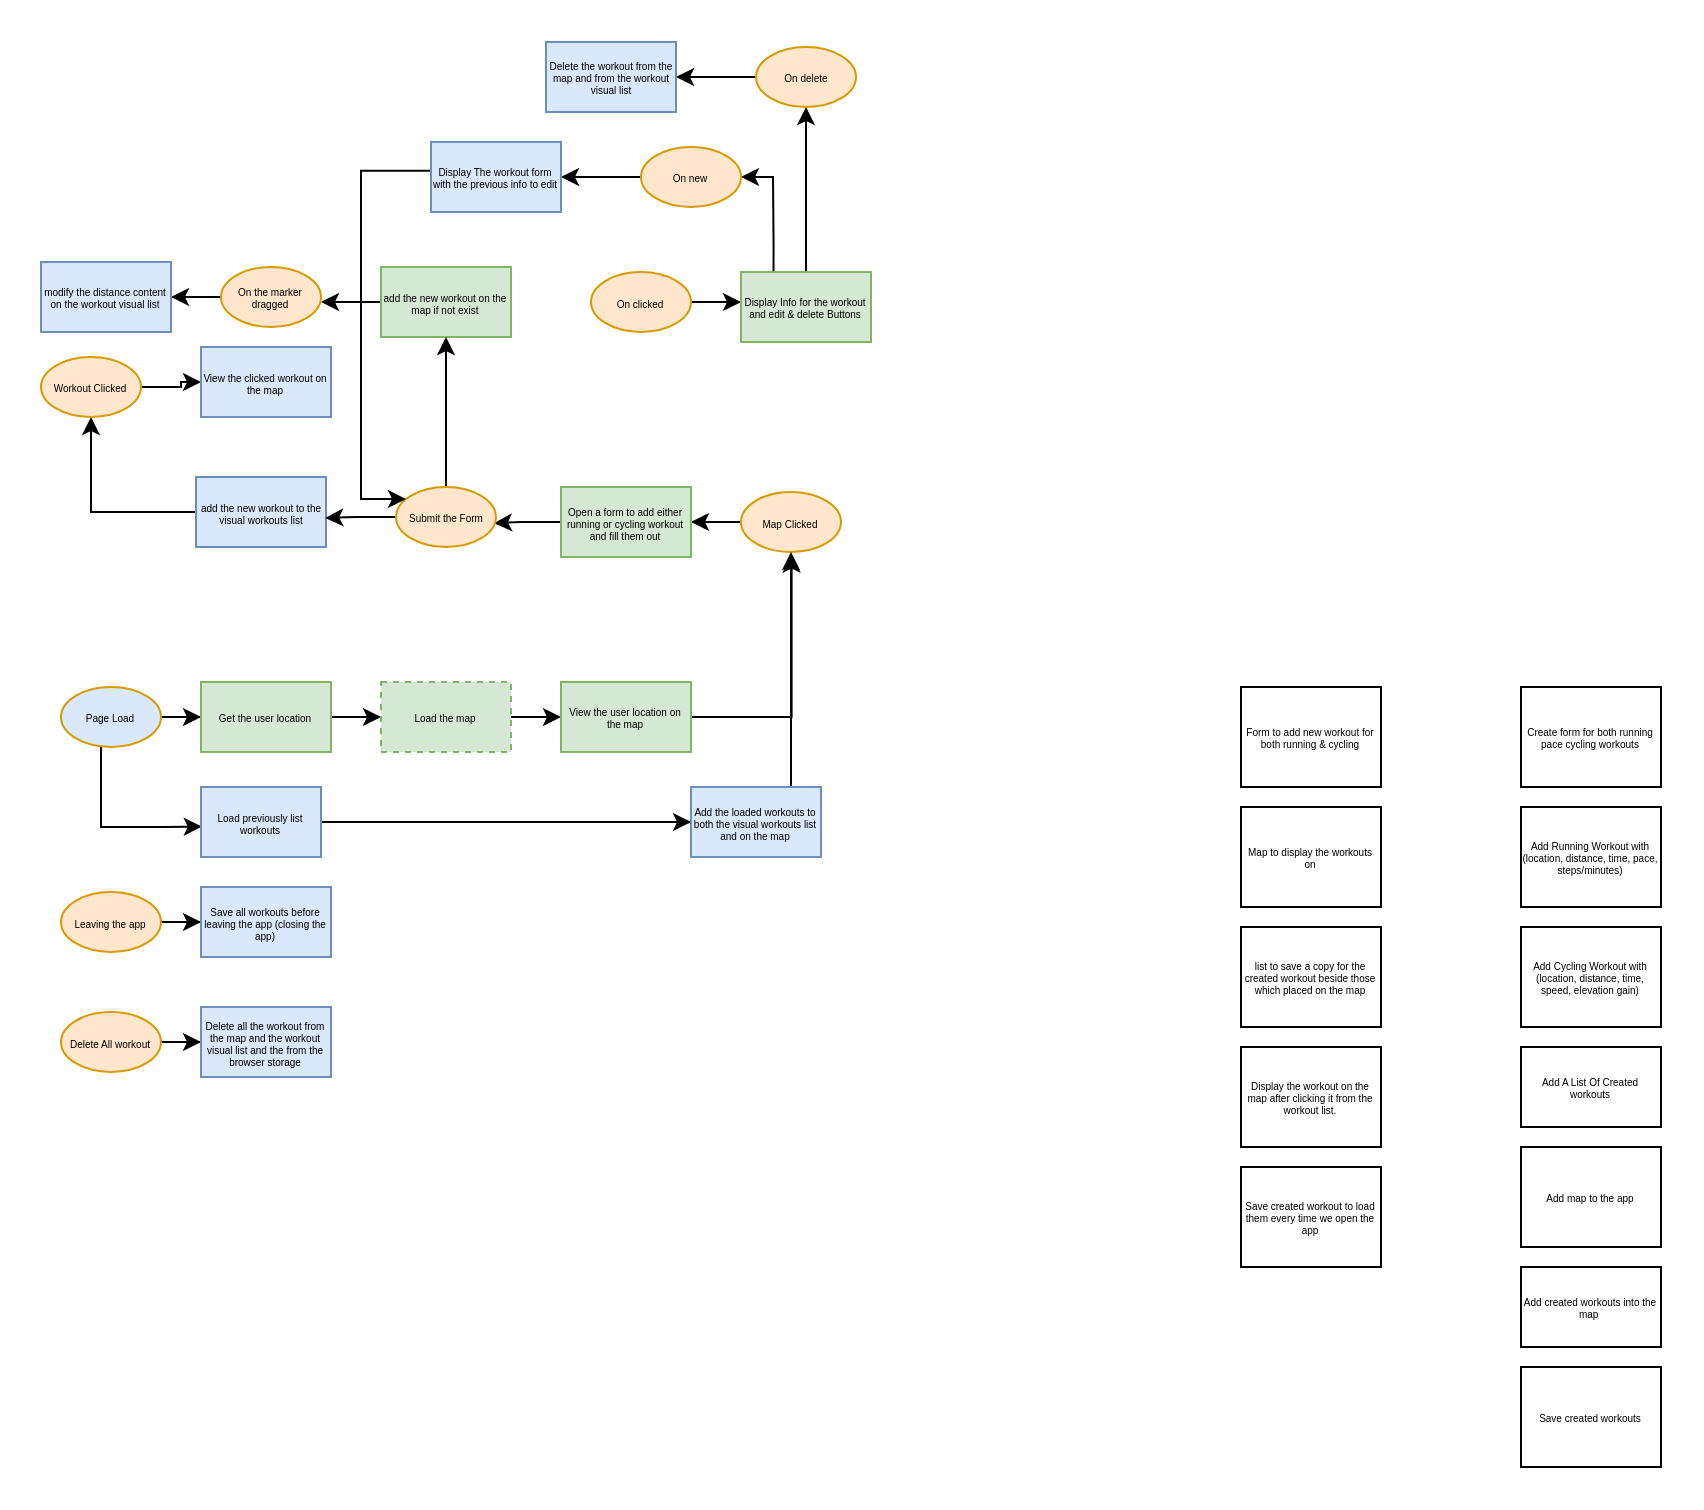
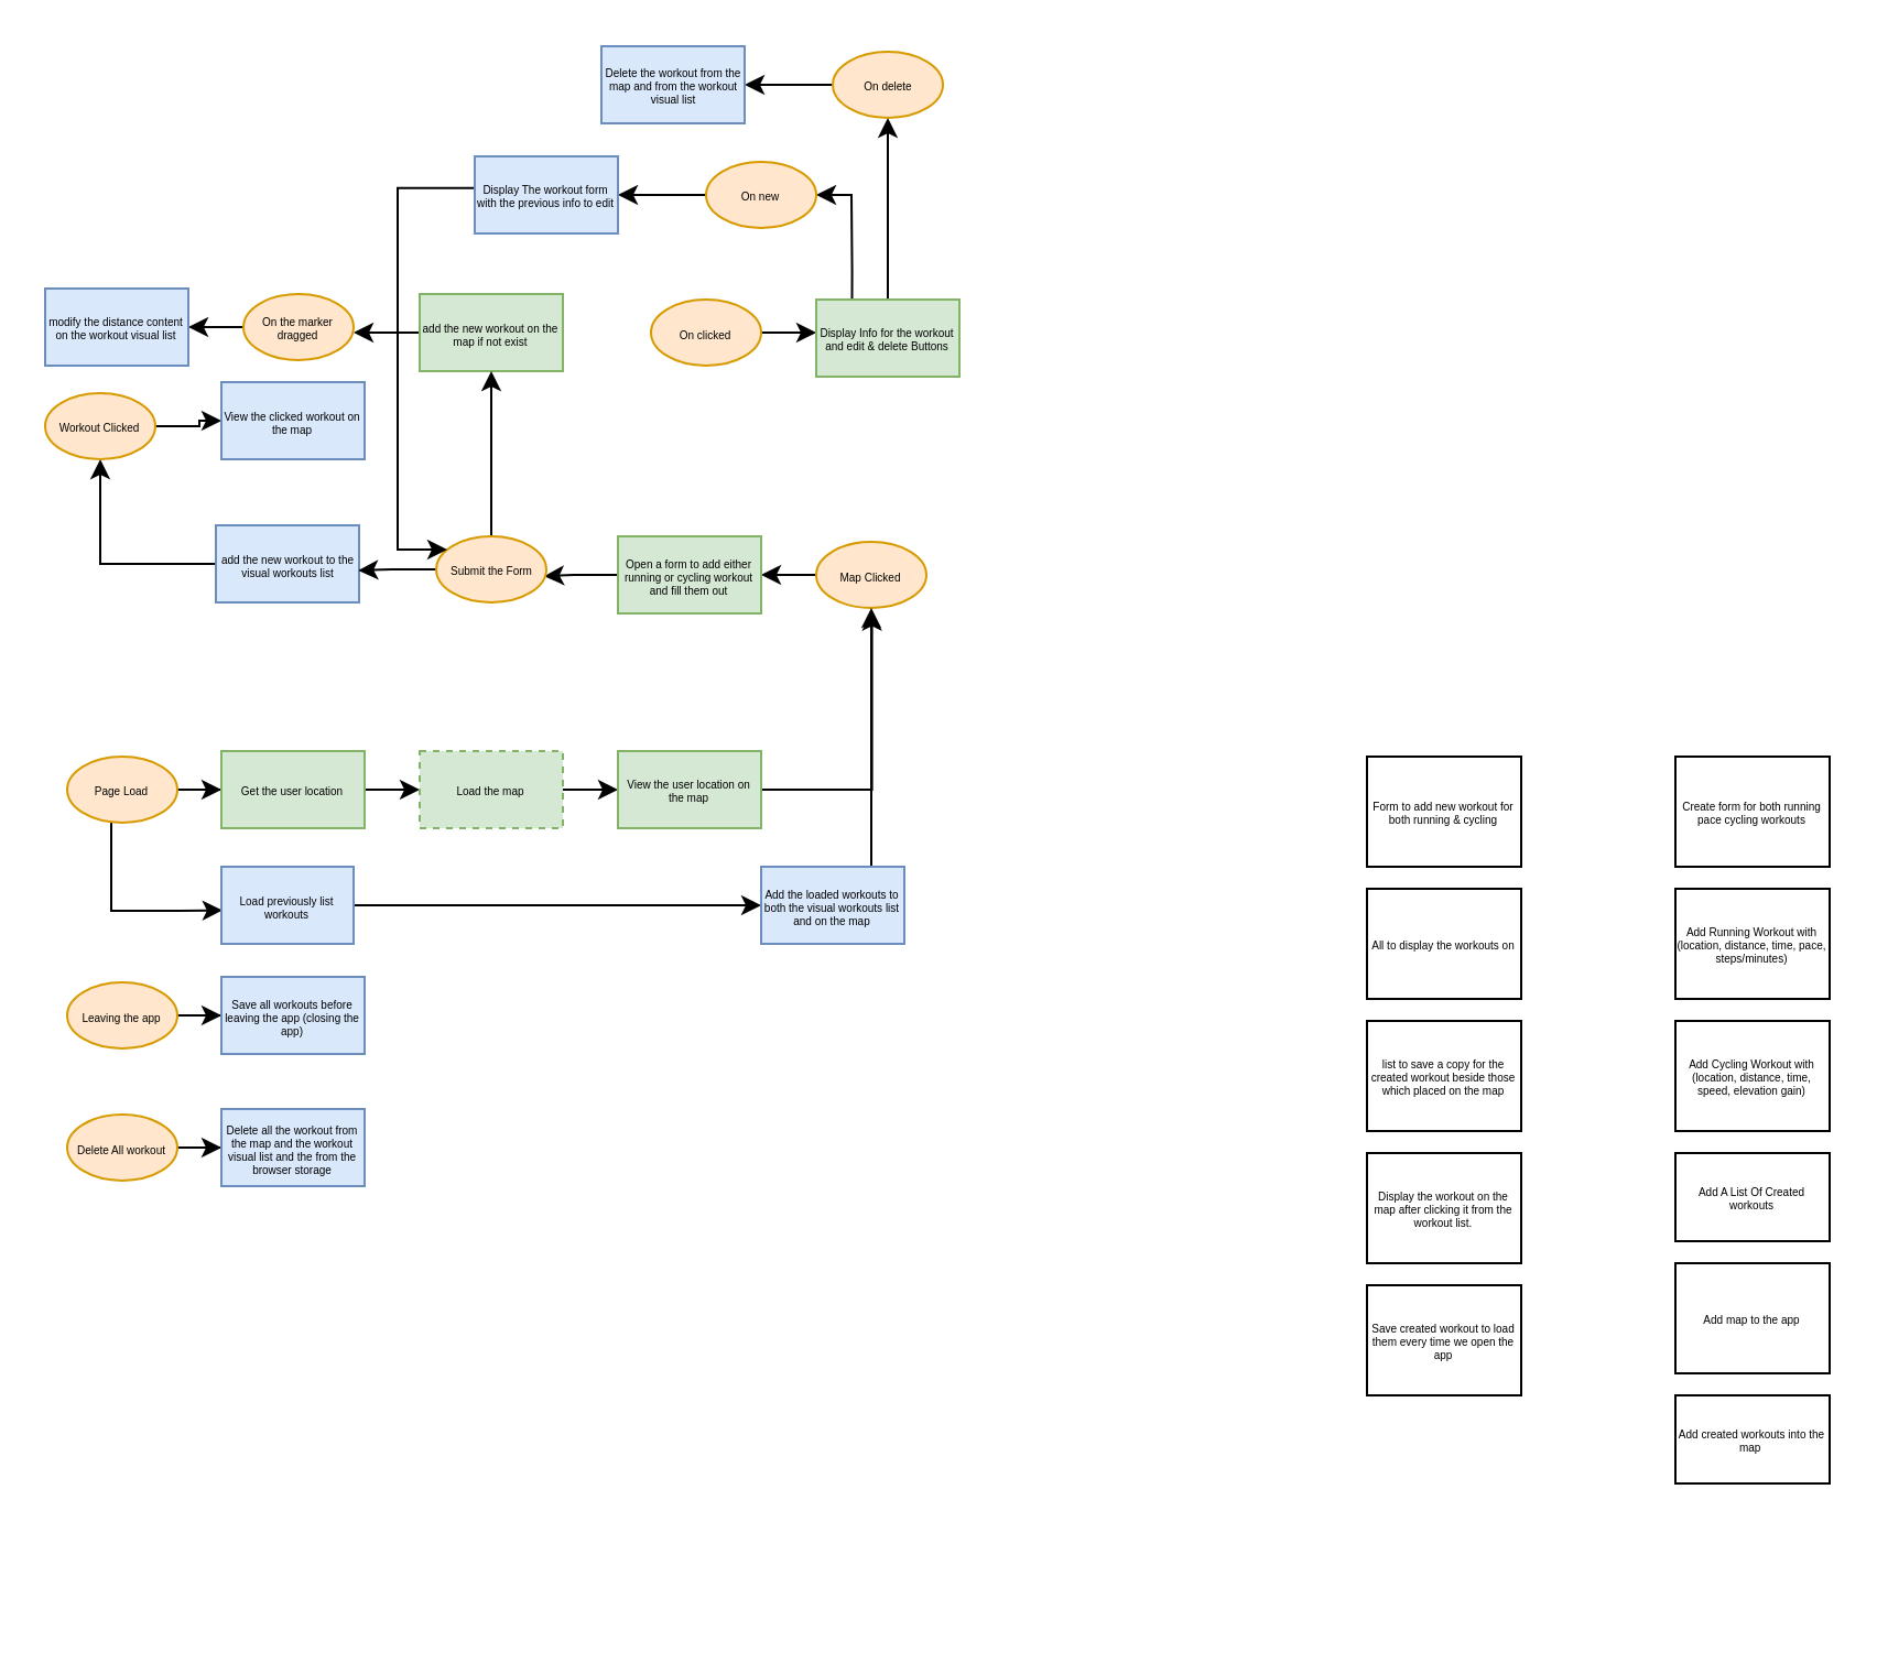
- <mxCell id="16" value="Page Load" style="ellipse;whiteSpace=wrap;html=1;fontSize=5;fillColor=#dae8fc;strokeColor=#d79b00;" parent="1" vertex="1"><mxGeometry x="30" y="343" width="50" height="30" as="geometry" /></mxCell>
+ <mxCell id="16" value="Page Load" style="ellipse;whiteSpace=wrap;html=1;fontSize=5;fillColor=#ffe6cc;strokeColor=#d79b00;" parent="1" vertex="1"><mxGeometry x="30" y="343" width="50" height="30" as="geometry" /></mxCell>
- <mxCell id="9" value="Map to display the workouts on" style="rounded=0;whiteSpace=wrap;html=1;fontSize=5;" parent="1" vertex="1"><mxGeometry x="620" y="403" width="70" height="50" as="geometry" /></mxCell>
+ <mxCell id="9" value="All to display the workouts on" style="rounded=0;whiteSpace=wrap;html=1;fontSize=5;" parent="1" vertex="1"><mxGeometry x="620" y="403" width="70" height="50" as="geometry" /></mxCell>
- <mxCell id="6" value="Save created workouts" style="rounded=0;whiteSpace=wrap;html=1;fontSize=5;" parent="1" vertex="1"><mxGeometry x="760" y="683" width="70" height="50" as="geometry" /></mxCell>
